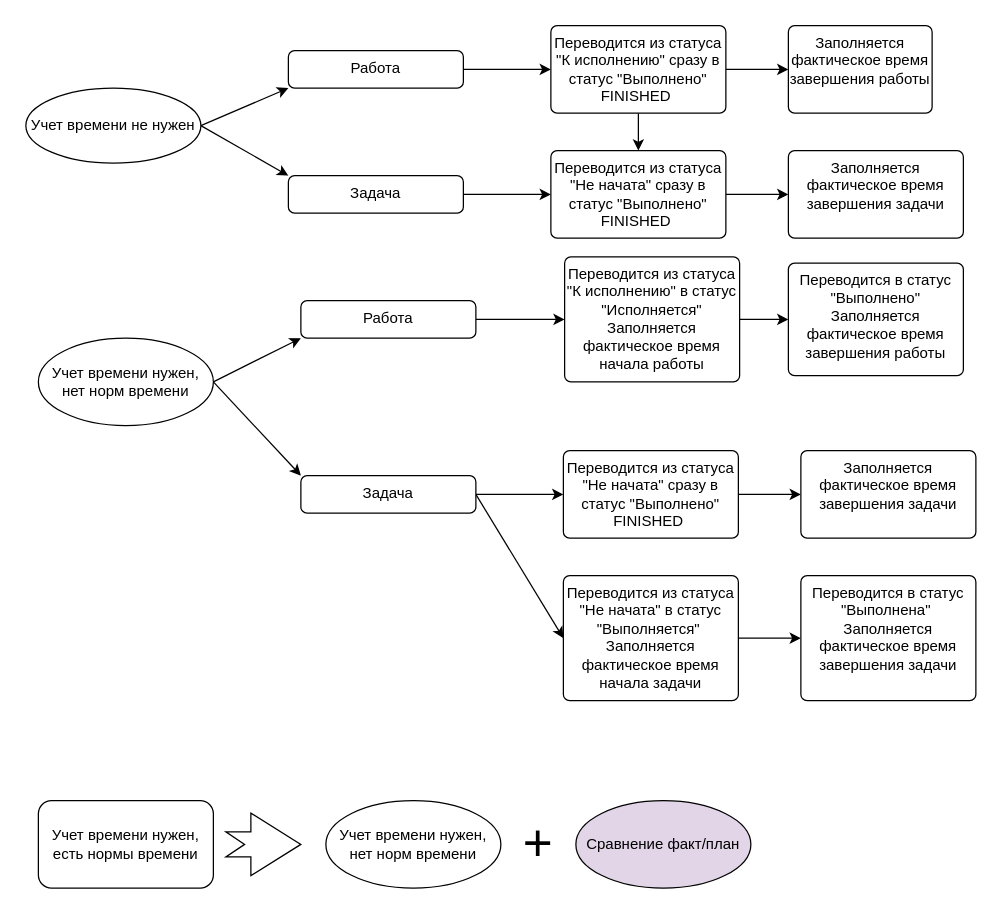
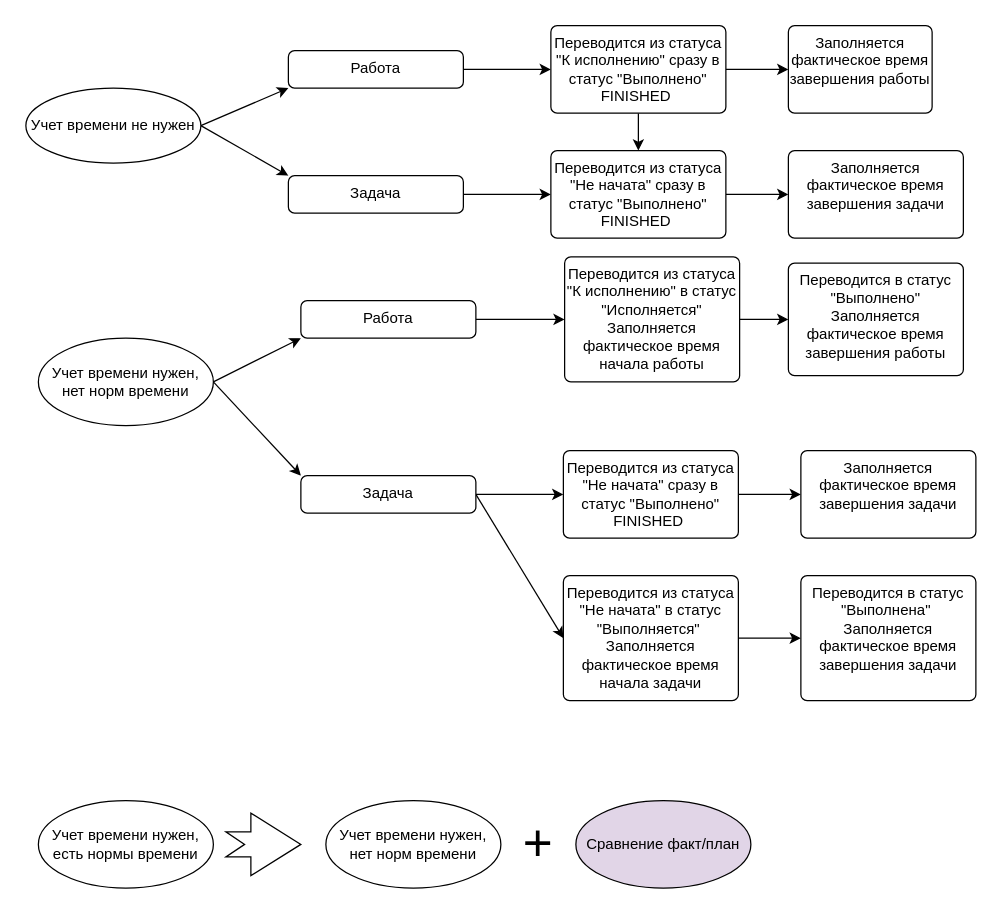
- <mxCell id="8" value="Учет времени нужен, есть нормы времени" style="whiteSpace=wrap;html=1;rounded=1;" vertex="1" parent="1"><mxGeometry x="30" y="640" width="140" height="70" as="geometry" /></mxCell>
+ <mxCell id="8" value="Учет времени нужен, есть нормы времени" style="ellipse;whiteSpace=wrap;html=1;" vertex="1" parent="1"><mxGeometry x="30" y="640" width="140" height="70" as="geometry" /></mxCell>
